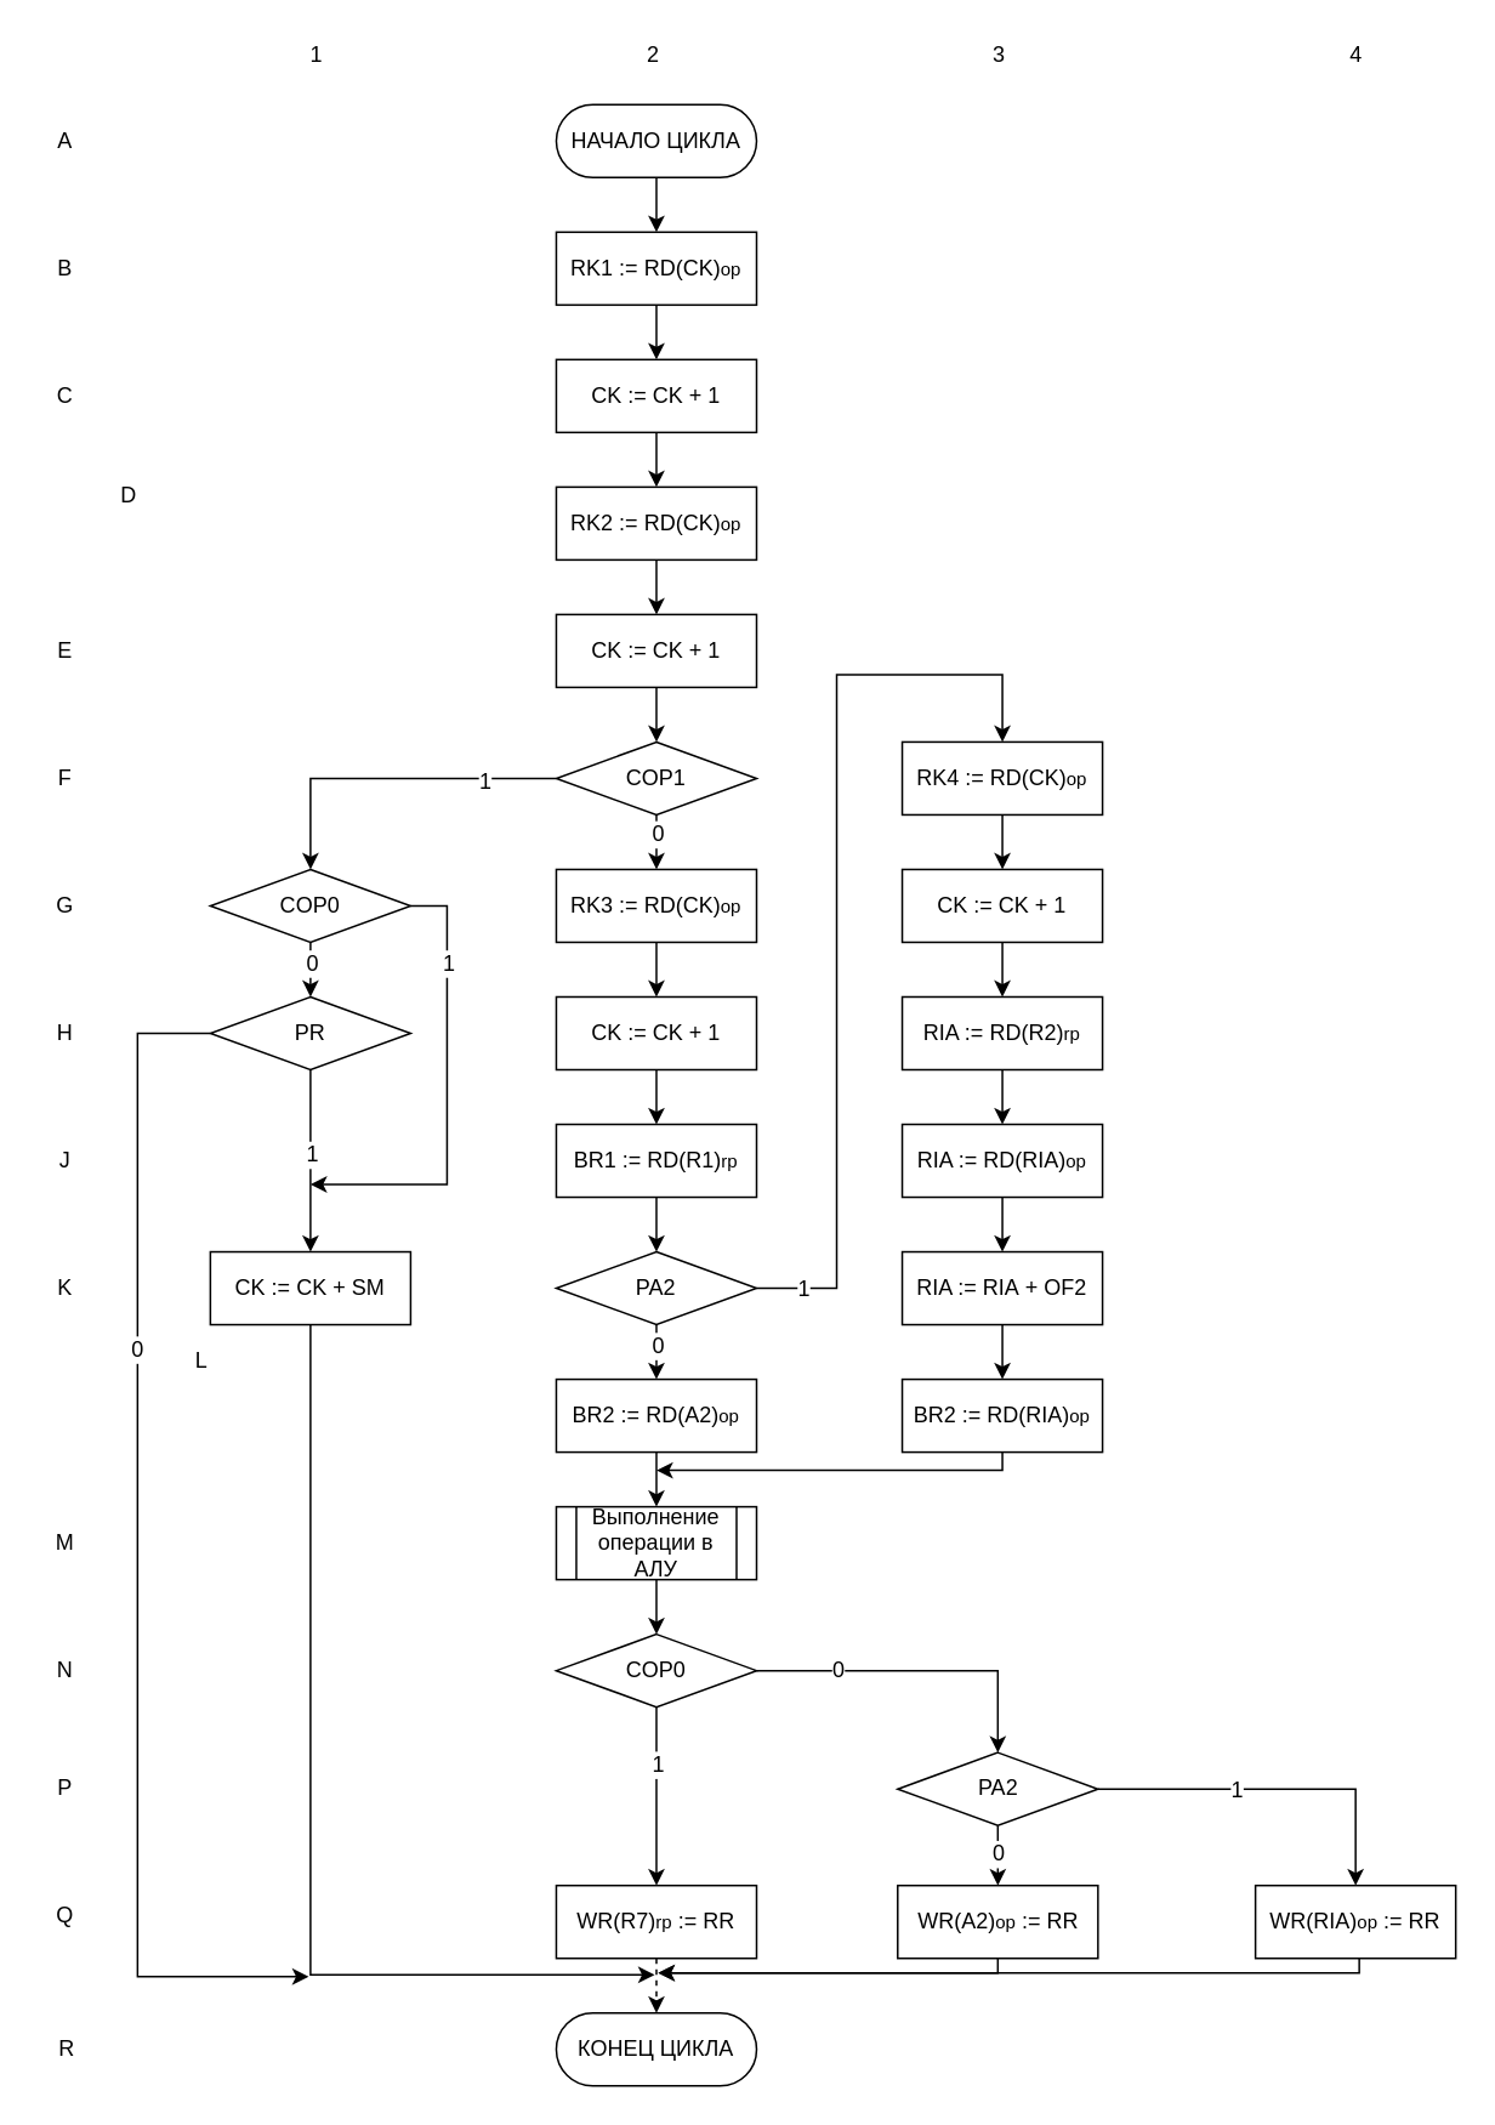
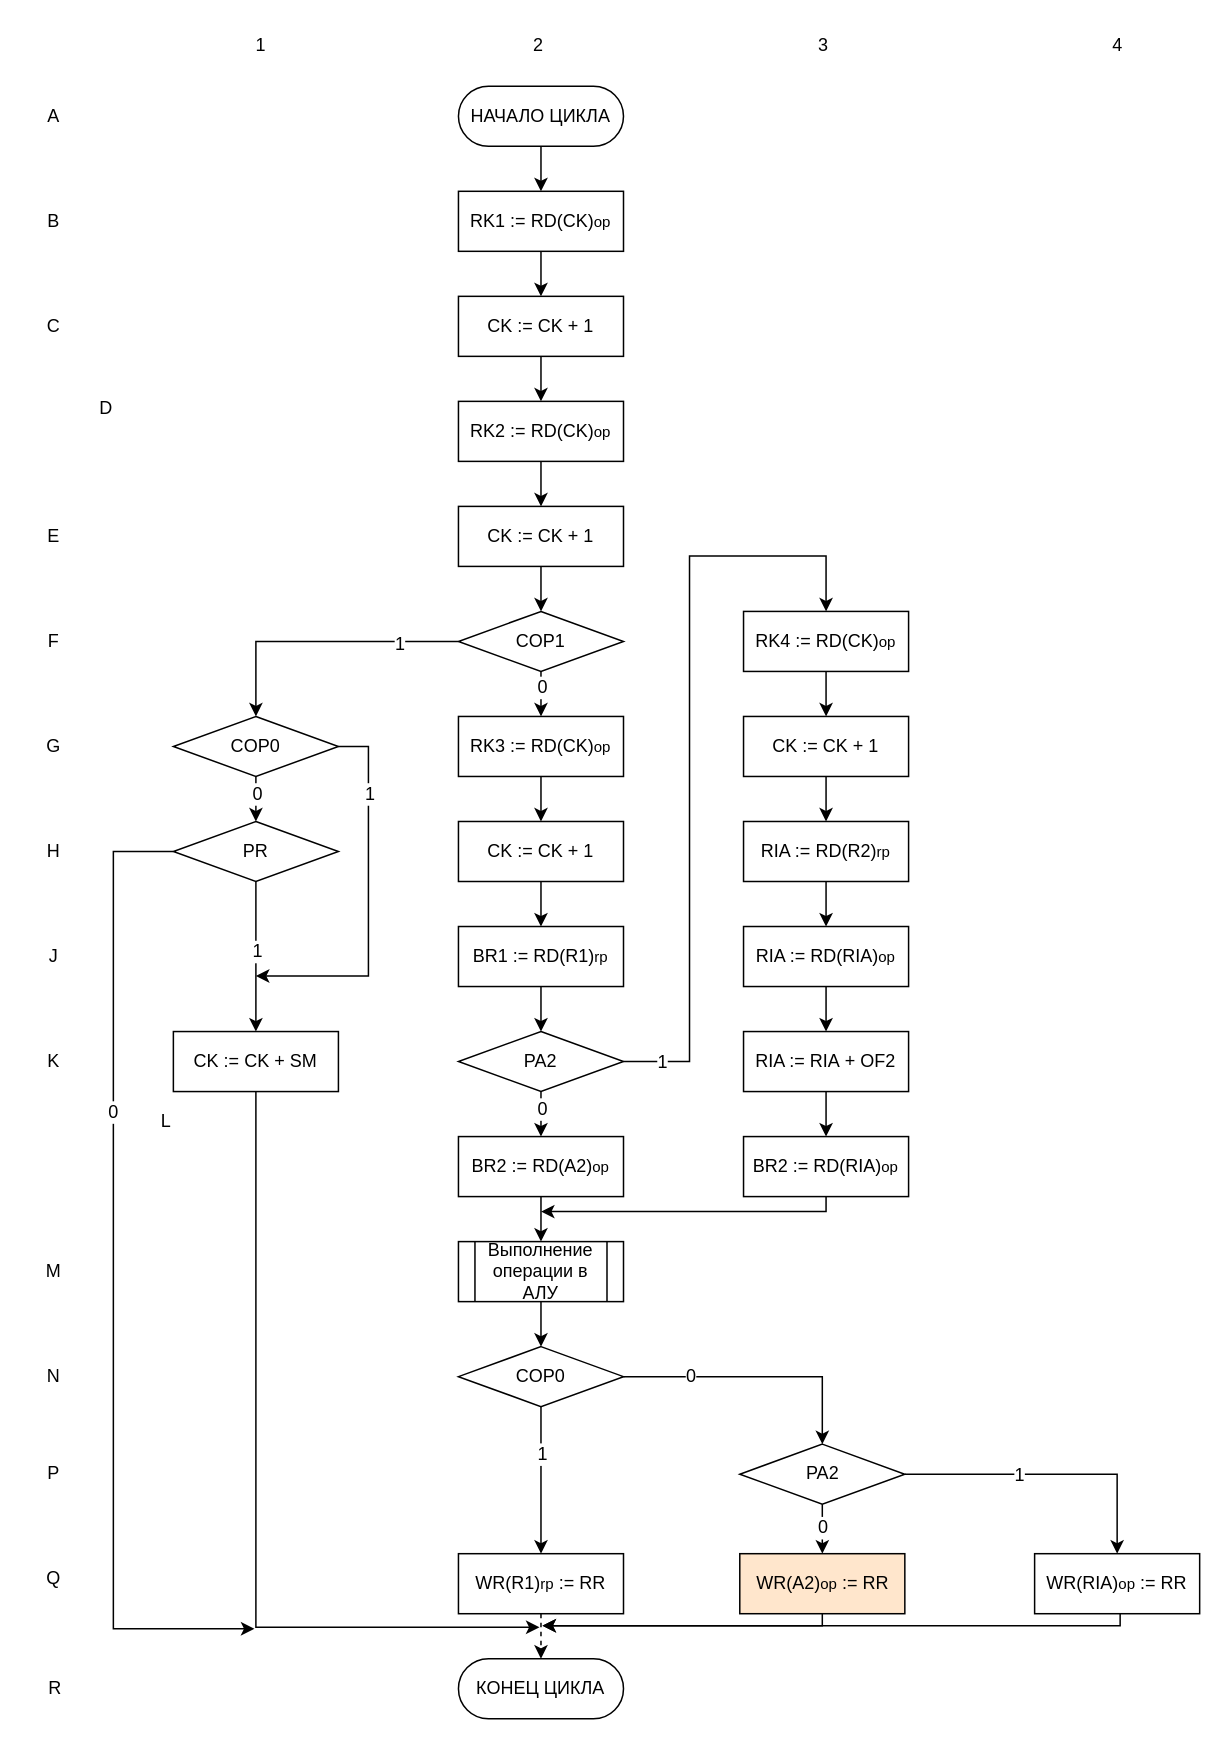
- <mxCell id="37" value="WR(R7)&lt;font size=&quot;1&quot;&gt;rp&lt;/font&gt; := RR" style="rounded=0;whiteSpace=wrap;html=1;" parent="1" vertex="1"><mxGeometry x="305" y="1035" width="110" height="40" as="geometry" /></mxCell>
+ <mxCell id="37" value="WR(R1)&lt;font size=&quot;1&quot;&gt;rp&lt;/font&gt; := RR" style="rounded=0;whiteSpace=wrap;html=1;" parent="1" vertex="1"><mxGeometry x="305" y="1035" width="110" height="40" as="geometry" /></mxCell>
- <mxCell id="35" value="WR(A2)&lt;font size=&quot;1&quot;&gt;op&lt;/font&gt; := RR" style="rounded=0;whiteSpace=wrap;html=1;" parent="1" vertex="1"><mxGeometry x="492.5" y="1035" width="110" height="40" as="geometry" /></mxCell>
+ <mxCell id="35" value="WR(A2)&lt;font size=&quot;1&quot;&gt;op&lt;/font&gt; := RR" style="rounded=0;whiteSpace=wrap;html=1;fillColor=#ffe6cc;" parent="1" vertex="1"><mxGeometry x="492.5" y="1035" width="110" height="40" as="geometry" /></mxCell>
